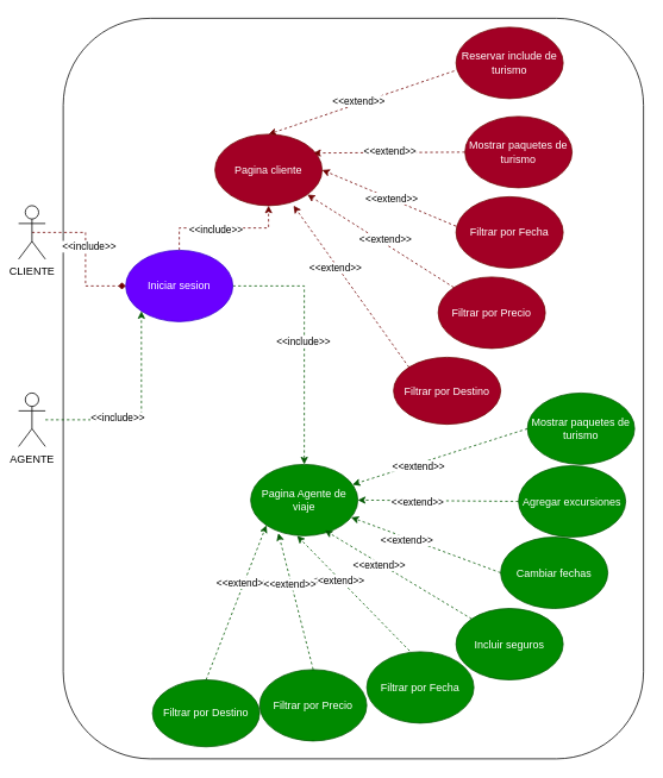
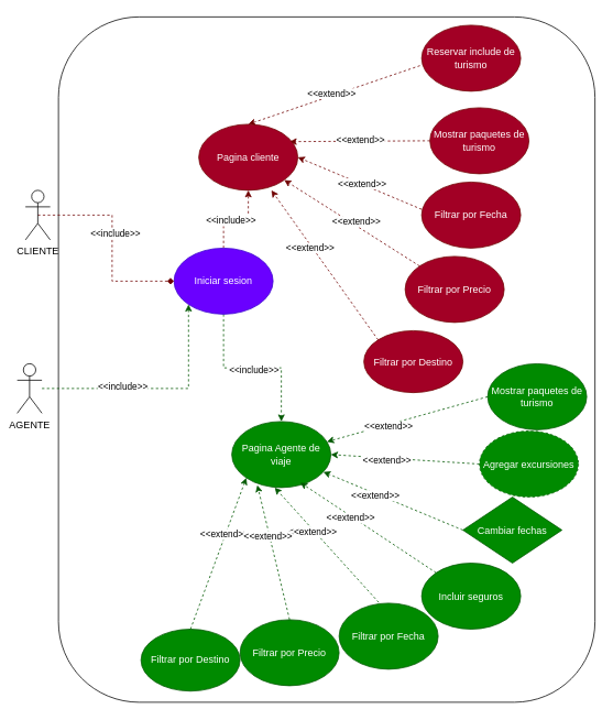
- <mxCell id="11" value="CLIENTE" style="shape=umlActor;verticalLabelPosition=bottom;verticalAlign=top;html=1;outlineConnect=0;movable=0;resizable=0;rotatable=0;deletable=0;editable=0;locked=1;connectable=0;" parent="1" vertex="1"><mxGeometry x="20" y="230" width="30" height="60" as="geometry" /></mxCell>
+ <mxCell id="11" value="CLIENTE" style="shape=umlActor;verticalLabelPosition=bottom;verticalAlign=top;html=1;outlineConnect=0;movable=0;resizable=0;rotatable=0;deletable=0;editable=0;locked=1;connectable=0;" parent="1" vertex="1"><mxGeometry x="30" y="230" width="30" height="60" as="geometry" /></mxCell>
- <mxCell id="7" value="Iniciar sesion" style="ellipse;whiteSpace=wrap;html=1;fillColor=#6a00ff;fontColor=#ffffff;strokeColor=#3700CC;movable=0;resizable=0;rotatable=0;deletable=0;editable=0;locked=1;connectable=0;" parent="1" vertex="1"><mxGeometry x="140" y="280" width="120" height="80" as="geometry" /></mxCell>
+ <mxCell id="7" value="Iniciar sesion" style="ellipse;whiteSpace=wrap;html=1;fillColor=#6a00ff;fontColor=#ffffff;strokeColor=#3700CC;movable=0;resizable=0;rotatable=0;deletable=0;editable=0;locked=1;connectable=0;" parent="1" vertex="1"><mxGeometry x="210" y="300" width="120" height="80" as="geometry" /></mxCell>
- <mxCell id="27" value="Pagina Agente de viaje" style="ellipse;whiteSpace=wrap;html=1;fillColor=#008a00;fontColor=#ffffff;strokeColor=#005700;movable=0;resizable=0;rotatable=0;deletable=0;editable=0;locked=1;connectable=0;" parent="1" vertex="1"><mxGeometry x="280" y="520" width="120" height="80" as="geometry" /></mxCell>
+ <mxCell id="27" value="Pagina Agente de viaje" style="ellipse;whiteSpace=wrap;html=1;fillColor=#008a00;fontColor=#ffffff;strokeColor=#005700;movable=0;resizable=0;rotatable=0;deletable=0;editable=0;locked=1;connectable=0;" parent="1" vertex="1"><mxGeometry x="280" y="510" width="120" height="80" as="geometry" /></mxCell>
- <mxCell id="31" value="Agregar excursiones" style="ellipse;whiteSpace=wrap;html=1;fillColor=#008a00;fontColor=#ffffff;strokeColor=#005700;movable=0;resizable=0;rotatable=0;deletable=0;editable=0;locked=1;connectable=0;" parent="1" vertex="1"><mxGeometry x="580" y="521.51" width="120" height="80" as="geometry" /></mxCell>
+ <mxCell id="31" value="Agregar excursiones" style="ellipse;whiteSpace=wrap;html=1;fillColor=#008a00;fontColor=#ffffff;strokeColor=#005700;movable=0;resizable=0;rotatable=0;deletable=0;editable=0;locked=1;connectable=0;dashed=1;" parent="1" vertex="1"><mxGeometry x="580" y="521.51" width="120" height="80" as="geometry" /></mxCell>
- <mxCell id="32" value="Cambiar fechas" style="ellipse;whiteSpace=wrap;html=1;fillColor=#008a00;fontColor=#ffffff;strokeColor=#005700;movable=0;resizable=0;rotatable=0;deletable=0;editable=0;locked=1;connectable=0;" parent="1" vertex="1"><mxGeometry x="560" y="601.51" width="120" height="80" as="geometry" /></mxCell>
+ <mxCell id="32" value="Cambiar fechas" style="rhombus;whiteSpace=wrap;html=1;fillColor=#008a00;fontColor=#ffffff;strokeColor=#005700;movable=0;resizable=0;rotatable=0;deletable=0;editable=0;locked=1;connectable=0;" parent="1" vertex="1"><mxGeometry x="560" y="601.51" width="120" height="80" as="geometry" /></mxCell>
